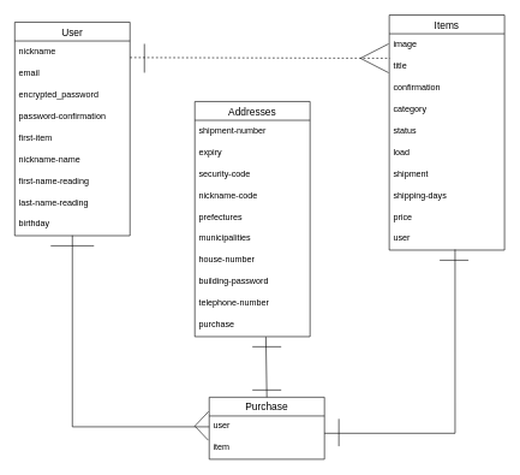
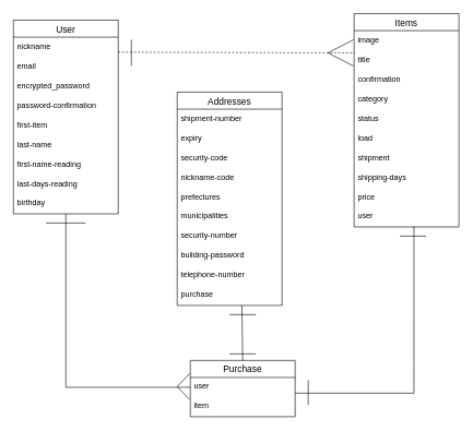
- <mxCell id="8" value="nickname-name" style="text;strokeColor=none;fillColor=none;spacingLeft=4;spacingRight=4;overflow=hidden;rotatable=0;points=[[0,0.5],[1,0.5]];portConstraint=eastwest;fontSize=12;" parent="2" vertex="1"><mxGeometry y="176" width="160" height="30" as="geometry" /></mxCell>
+ <mxCell id="8" value="last-name" style="text;strokeColor=none;fillColor=none;spacingLeft=4;spacingRight=4;overflow=hidden;rotatable=0;points=[[0,0.5],[1,0.5]];portConstraint=eastwest;fontSize=12;" parent="2" vertex="1"><mxGeometry y="176" width="160" height="30" as="geometry" /></mxCell>
- <mxCell id="10" value="last-name-reading" style="text;strokeColor=none;fillColor=none;spacingLeft=4;spacingRight=4;overflow=hidden;rotatable=0;points=[[0,0.5],[1,0.5]];portConstraint=eastwest;fontSize=12;" parent="2" vertex="1"><mxGeometry y="236" width="160" height="30" as="geometry" /></mxCell>
+ <mxCell id="10" value="last-days-reading" style="text;strokeColor=none;fillColor=none;spacingLeft=4;spacingRight=4;overflow=hidden;rotatable=0;points=[[0,0.5],[1,0.5]];portConstraint=eastwest;fontSize=12;" parent="2" vertex="1"><mxGeometry y="236" width="160" height="30" as="geometry" /></mxCell>
- <mxCell id="39" value="house-number" style="text;strokeColor=none;fillColor=none;spacingLeft=4;spacingRight=4;overflow=hidden;rotatable=0;points=[[0,0.5],[1,0.5]];portConstraint=eastwest;fontSize=12;" vertex="1" parent="32"><mxGeometry y="206" width="160" height="30" as="geometry" /></mxCell>
+ <mxCell id="39" value="security-number" style="text;strokeColor=none;fillColor=none;spacingLeft=4;spacingRight=4;overflow=hidden;rotatable=0;points=[[0,0.5],[1,0.5]];portConstraint=eastwest;fontSize=12;" vertex="1" parent="32"><mxGeometry y="206" width="160" height="30" as="geometry" /></mxCell>
